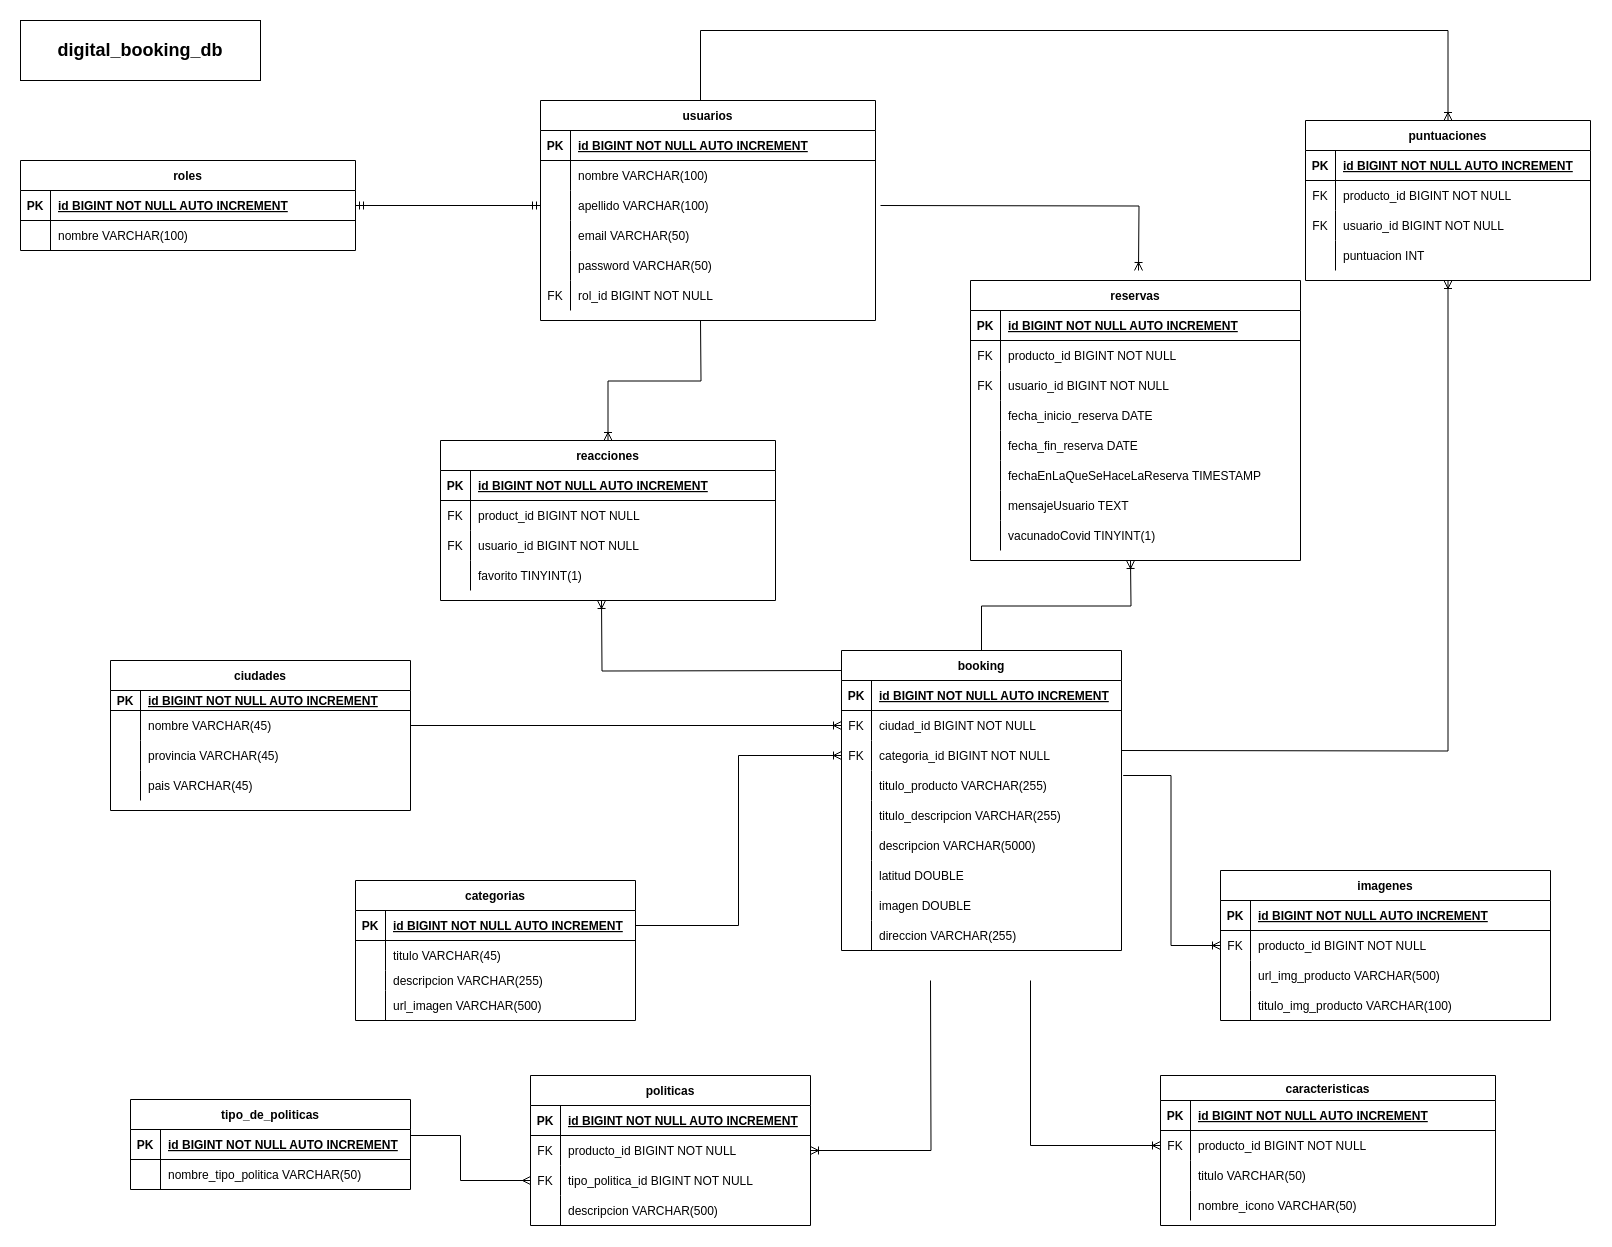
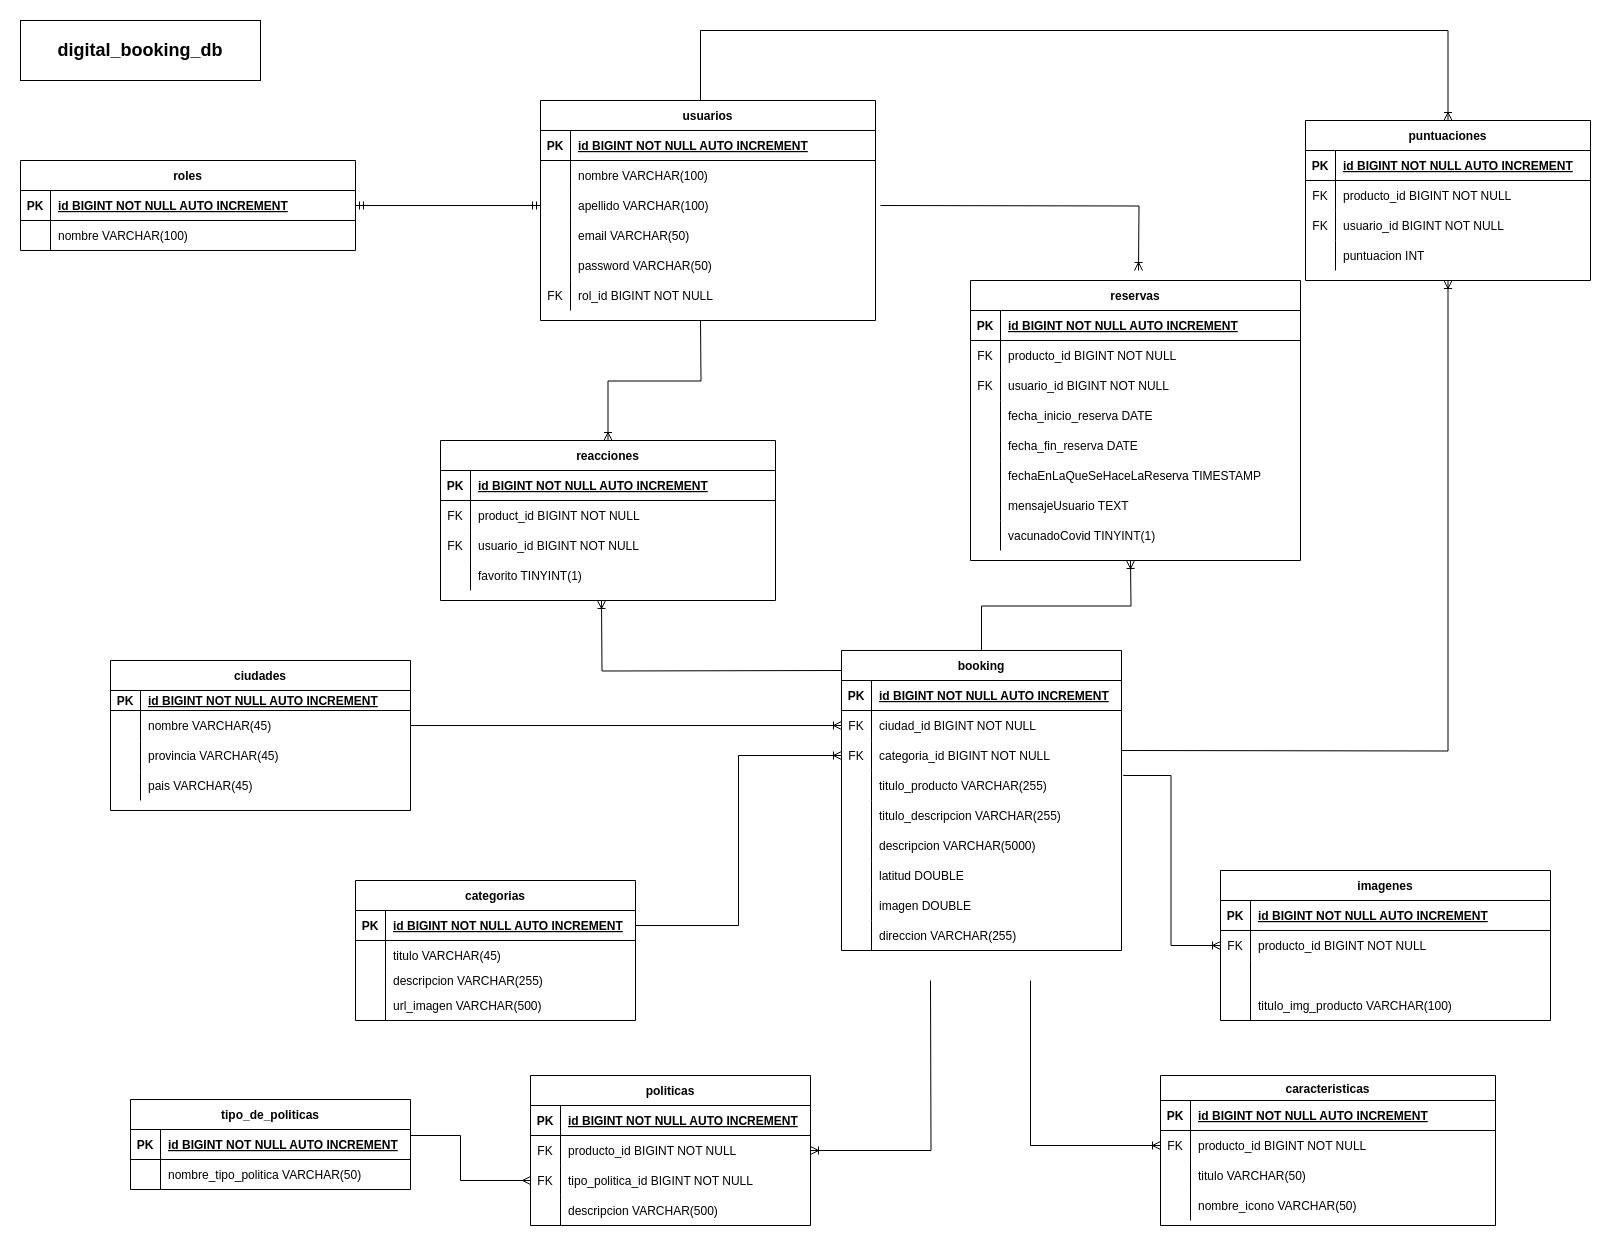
- <mxCell id="66" value="url_img_producto VARCHAR(500)" style="shape=partialRectangle;overflow=hidden;connectable=0;fillColor=none;top=0;left=0;bottom=0;right=0;align=left;spacingLeft=6;" parent="64" vertex="1"><mxGeometry x="30" width="300" height="30" as="geometry"><mxRectangle width="300" height="30" as="alternateBounds" /></mxGeometry></mxCell>
